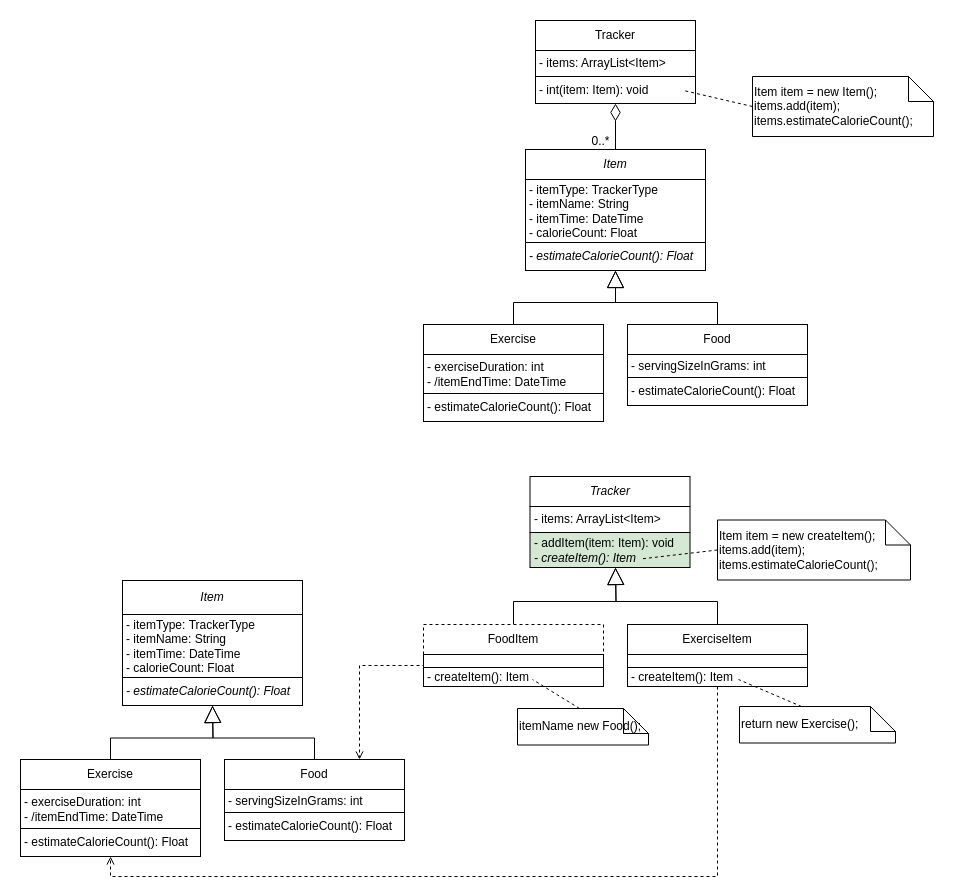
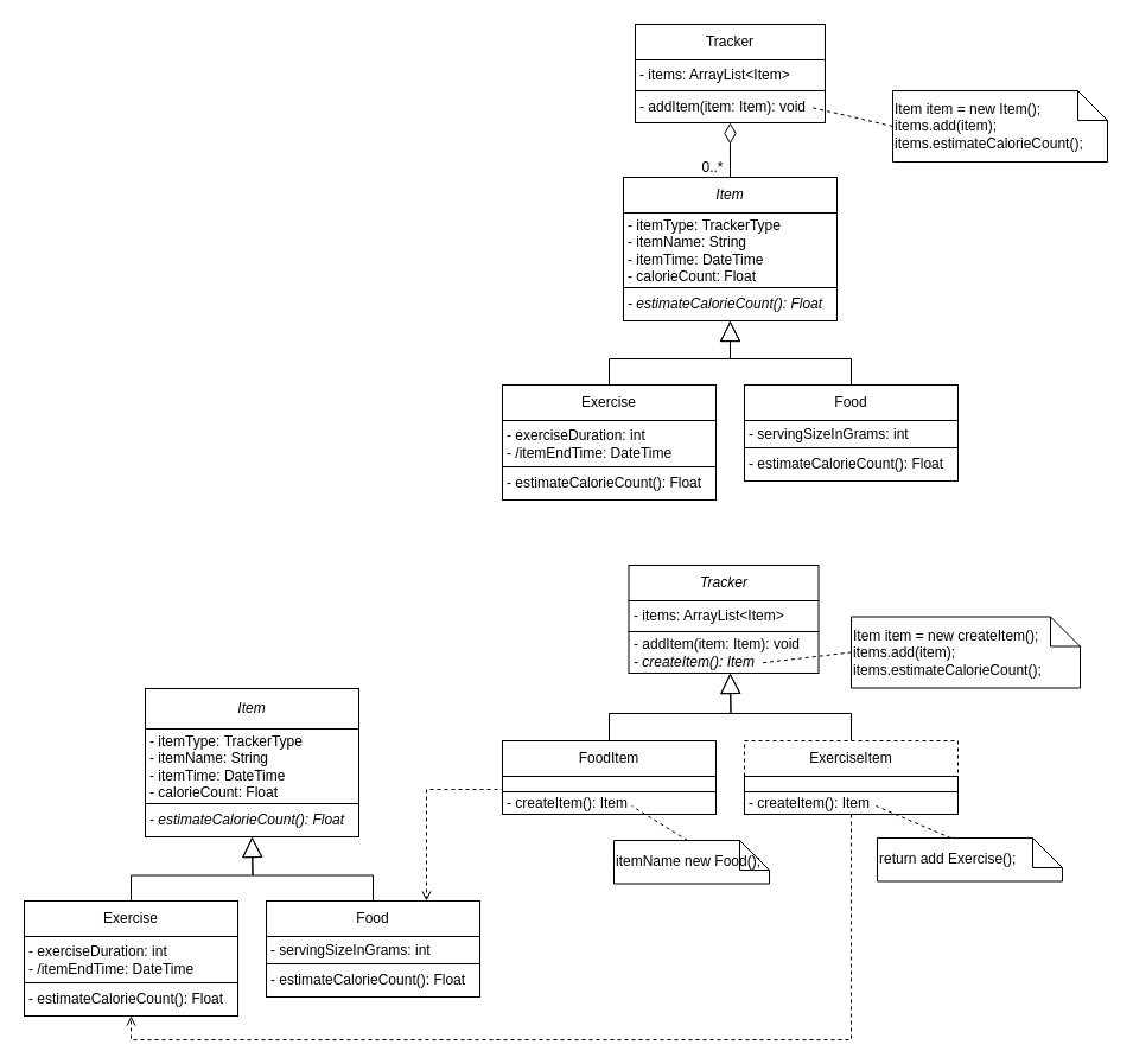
- <mxCell id="11" value="- int(item: Item): void" style="rounded=0;whiteSpace=wrap;html=1;align=left;spacingLeft=2;" parent="1" vertex="1"><mxGeometry x="535" y="76" width="160" height="27" as="geometry" /></mxCell>
+ <mxCell id="11" value="- addItem(item: Item): void" style="rounded=0;whiteSpace=wrap;html=1;align=left;spacingLeft=2;" parent="1" vertex="1"><mxGeometry x="535" y="76" width="160" height="27" as="geometry" /></mxCell>
- <mxCell id="20" value="- addItem(item: Item): void&lt;br&gt;&lt;i&gt;- createItem(): Item&lt;/i&gt;" style="rounded=0;whiteSpace=wrap;html=1;align=left;spacingLeft=2;fillColor=#d5e8d4;" parent="1" vertex="1"><mxGeometry x="529.5" y="532" width="160" height="35" as="geometry" /></mxCell>
+ <mxCell id="20" value="- addItem(item: Item): void&lt;br&gt;&lt;i&gt;- createItem(): Item&lt;/i&gt;" style="rounded=0;whiteSpace=wrap;html=1;align=left;spacingLeft=2;" parent="1" vertex="1"><mxGeometry x="529.5" y="532" width="160" height="35" as="geometry" /></mxCell>
- <mxCell id="32" value="FoodItem" style="rounded=0;whiteSpace=wrap;html=1;dashed=1;" parent="1" vertex="1"><mxGeometry x="423" y="624" width="180" height="30" as="geometry" /></mxCell>
+ <mxCell id="32" value="FoodItem" style="rounded=0;whiteSpace=wrap;html=1;" parent="1" vertex="1"><mxGeometry x="423" y="624" width="180" height="30" as="geometry" /></mxCell>
- <mxCell id="34" value="ExerciseItem" style="rounded=0;whiteSpace=wrap;html=1;" parent="1" vertex="1"><mxGeometry x="627" y="624" width="180" height="30" as="geometry" /></mxCell>
+ <mxCell id="34" value="ExerciseItem" style="rounded=0;whiteSpace=wrap;html=1;dashed=1;" parent="1" vertex="1"><mxGeometry x="627" y="624" width="180" height="30" as="geometry" /></mxCell>
- <mxCell id="43" value="return new&amp;nbsp;Exercise();" style="shape=note2;boundedLbl=1;whiteSpace=wrap;html=1;size=25;verticalAlign=middle;align=left;labelPosition=center;verticalLabelPosition=middle;spacingTop=0;spacingBottom=0;spacingLeft=0;textDirection=ltr;horizontal=1;" parent="1" vertex="1"><mxGeometry x="739" y="706" width="156" height="36.5" as="geometry" /></mxCell>
+ <mxCell id="43" value="return add&amp;nbsp;Exercise();" style="shape=note2;boundedLbl=1;whiteSpace=wrap;html=1;size=25;verticalAlign=middle;align=left;labelPosition=center;verticalLabelPosition=middle;spacingTop=0;spacingBottom=0;spacingLeft=0;textDirection=ltr;horizontal=1;" parent="1" vertex="1"><mxGeometry x="739" y="706" width="156" height="36.5" as="geometry" /></mxCell>
